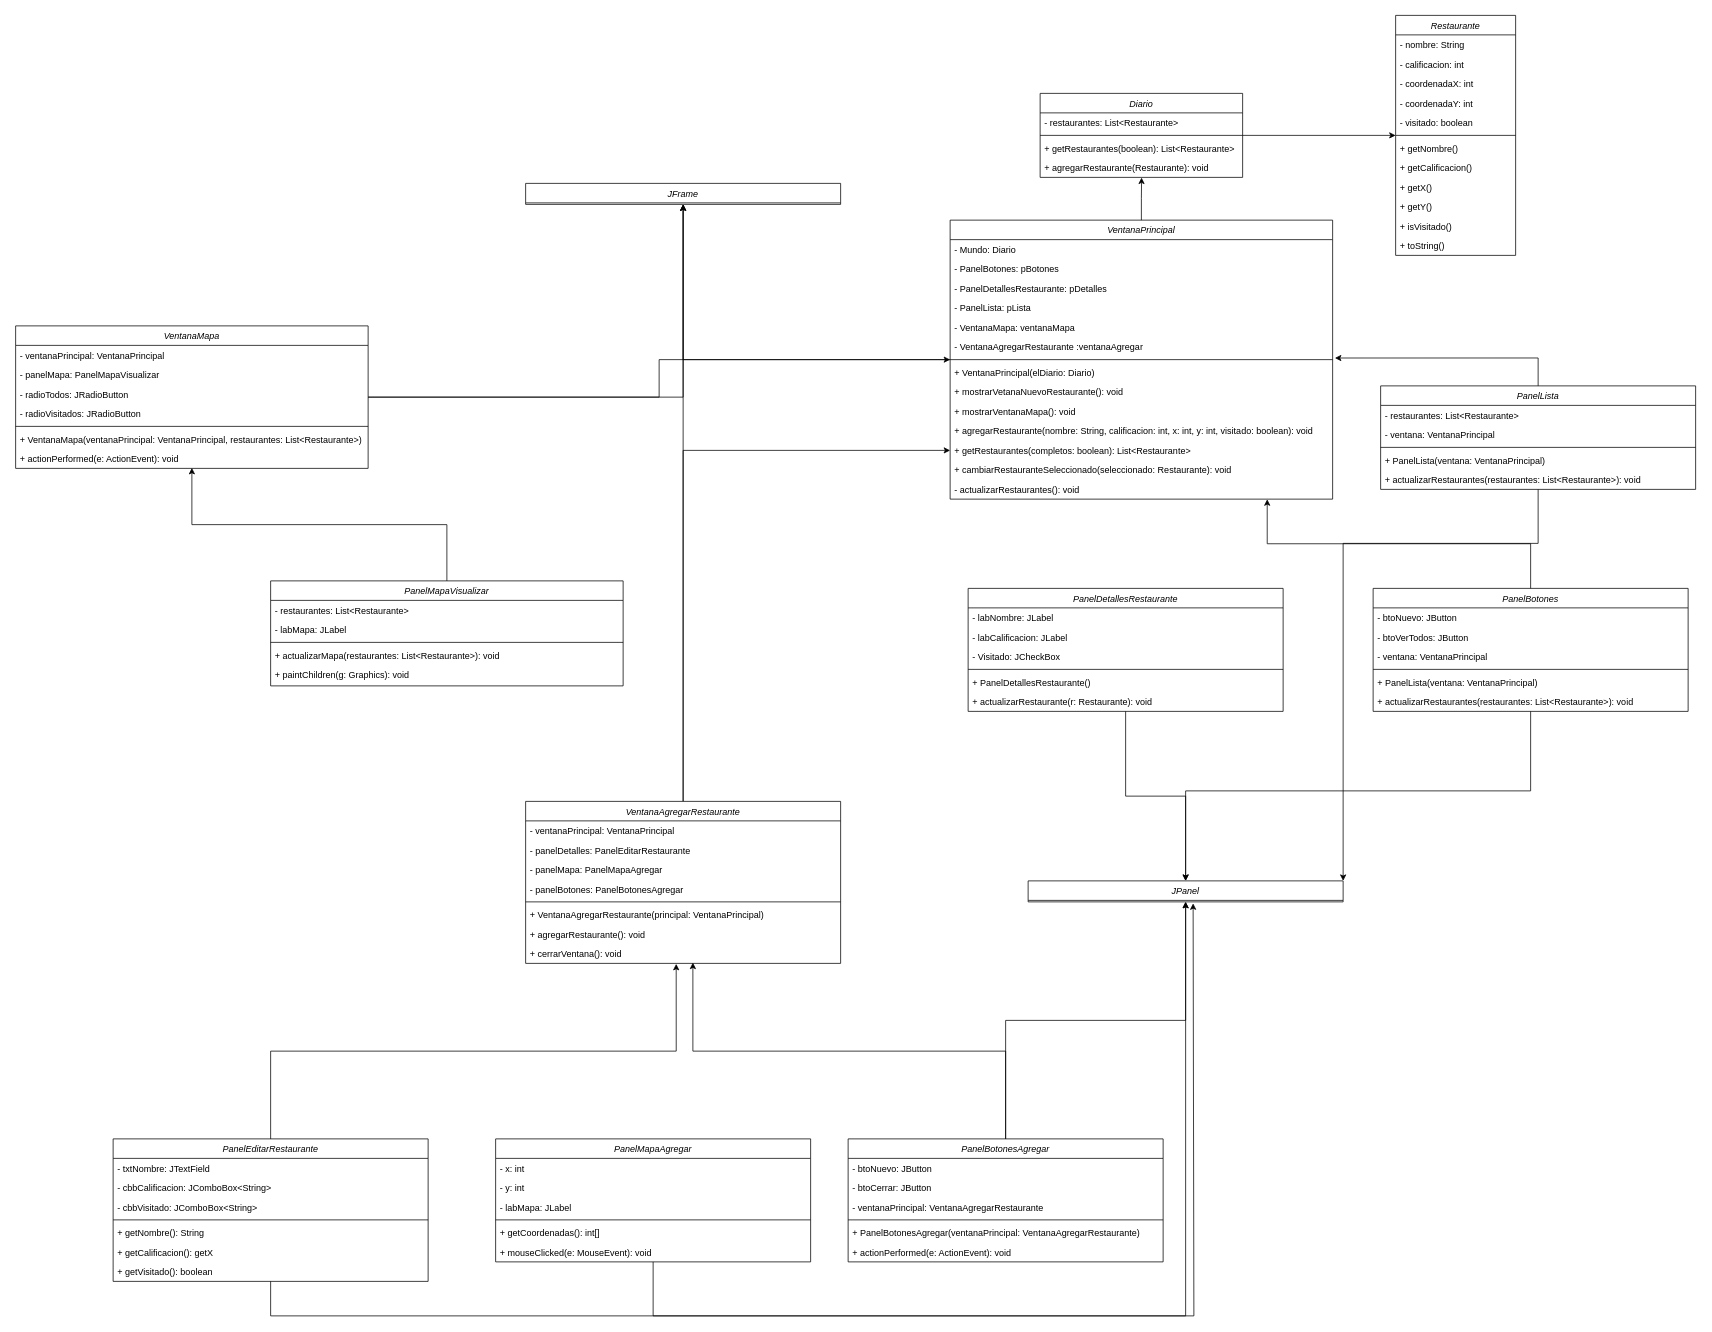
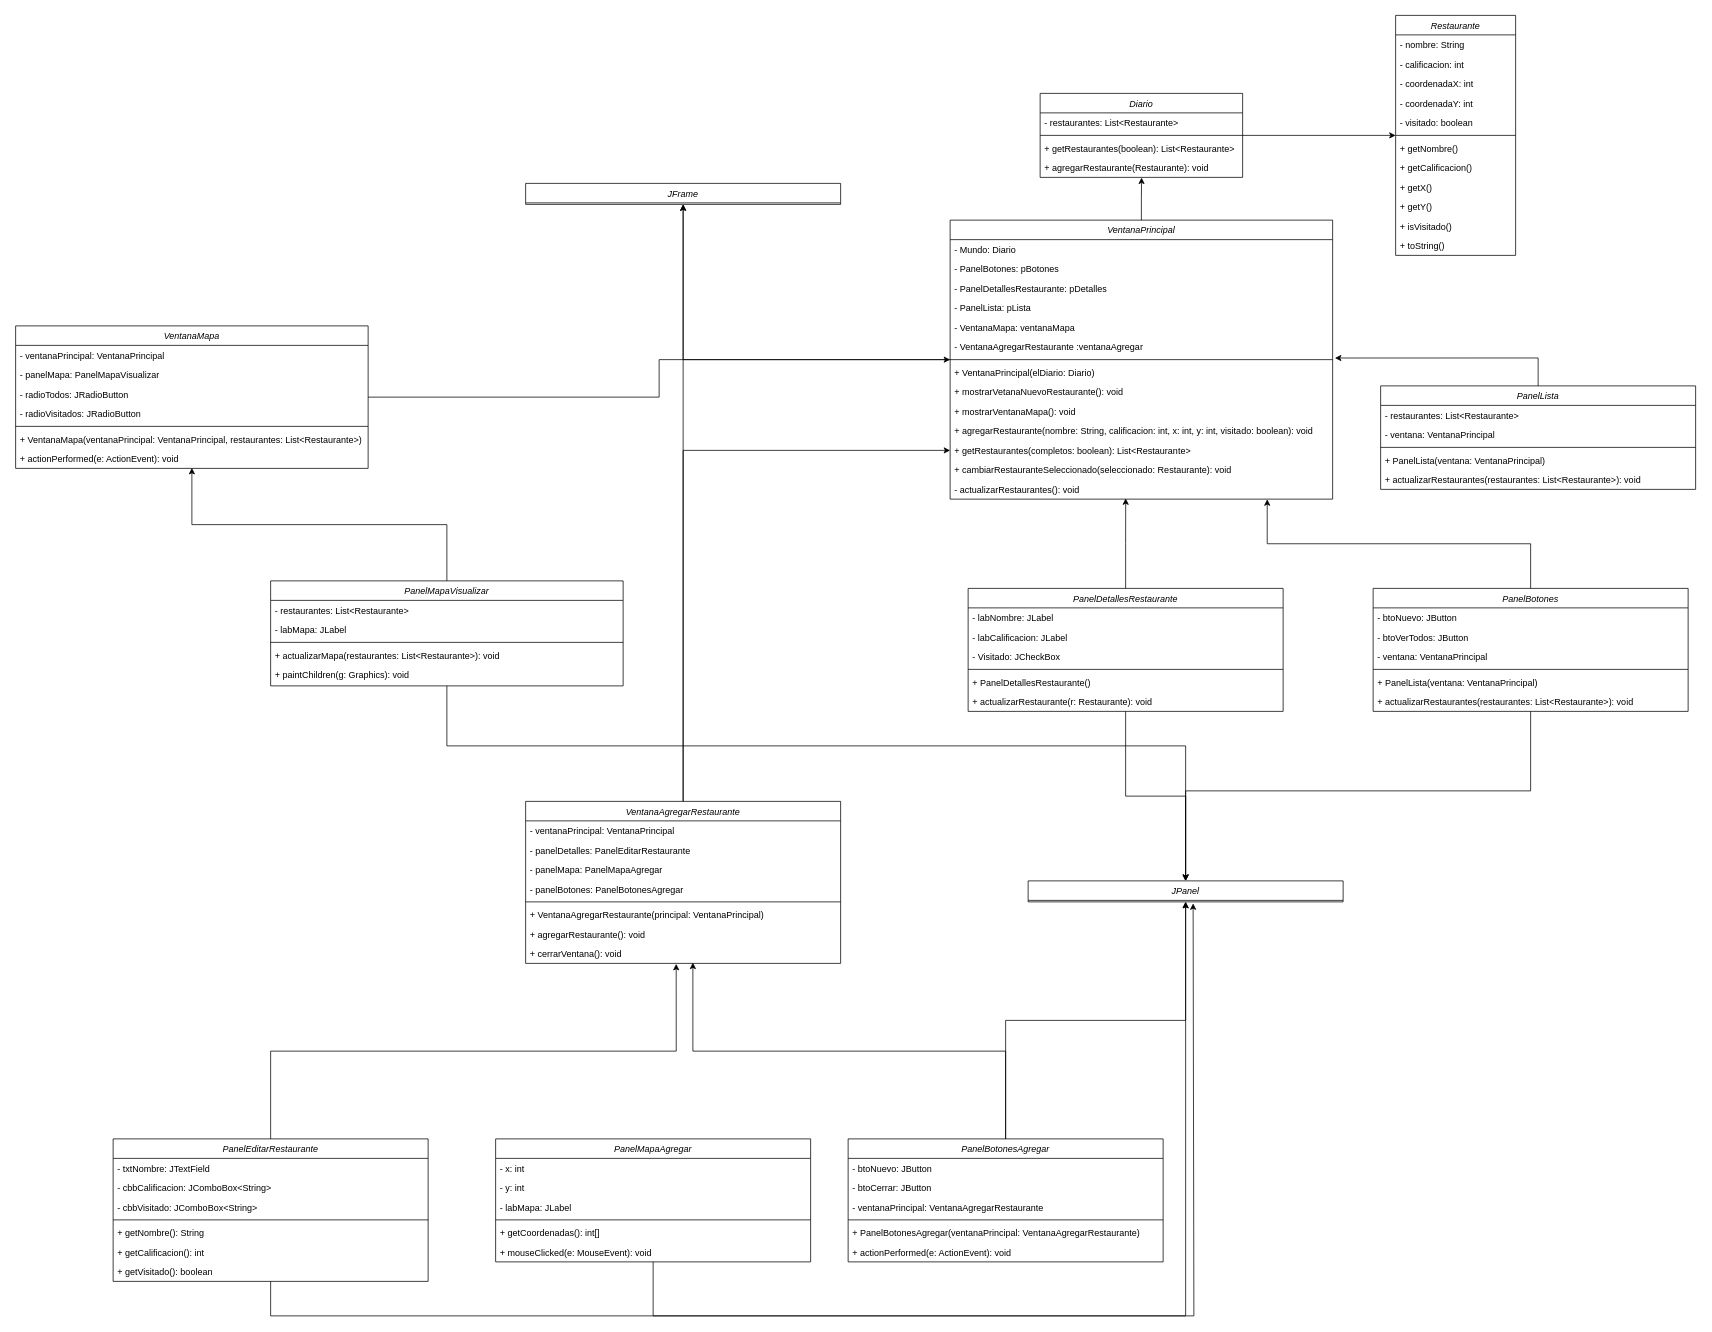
- <mxCell id="89" style="edgeStyle=orthogonalEdgeStyle;rounded=0;orthogonalLoop=1;jettySize=auto;html=1;" edge="1" parent="1" source="90" target="120"><mxGeometry relative="1" as="geometry" /></mxCell>
- <mxCell id="38" style="edgeStyle=orthogonalEdgeStyle;rounded=0;orthogonalLoop=1;jettySize=auto;html=1;" edge="1" parent="1" source="39" target="121"><mxGeometry relative="1" as="geometry"><Array as="points"><mxPoint x="2050" y="724" /><mxPoint x="1790" y="724" /></Array></mxGeometry></mxCell>
+ <mxCell id="54" style="edgeStyle=orthogonalEdgeStyle;rounded=0;orthogonalLoop=1;jettySize=auto;html=1;entryX=0.459;entryY=0.962;entryDx=0;entryDy=0;entryPerimeter=0;" edge="1" parent="1" source="47" target="35"><mxGeometry relative="1" as="geometry" /></mxCell>
+ <mxCell id="98" style="edgeStyle=orthogonalEdgeStyle;rounded=0;orthogonalLoop=1;jettySize=auto;html=1;" edge="1" parent="1" source="99" target="121"><mxGeometry relative="1" as="geometry"><Array as="points"><mxPoint x="595" y="994" /><mxPoint x="1580" y="994" /></Array></mxGeometry></mxCell>
- <mxCell id="70" value="+ getCalificacion(): getX  &#10;" style="text;align=left;verticalAlign=top;spacingLeft=4;spacingRight=4;overflow=hidden;rotatable=0;points=[[0,0.5],[1,0.5]];portConstraint=eastwest;" vertex="1" parent="64"><mxGeometry y="138" width="420" height="26" as="geometry" /></mxCell>
+ <mxCell id="70" value="+ getCalificacion(): int  &#10;" style="text;align=left;verticalAlign=top;spacingLeft=4;spacingRight=4;overflow=hidden;rotatable=0;points=[[0,0.5],[1,0.5]];portConstraint=eastwest;" vertex="1" parent="64"><mxGeometry y="138" width="420" height="26" as="geometry" /></mxCell>
